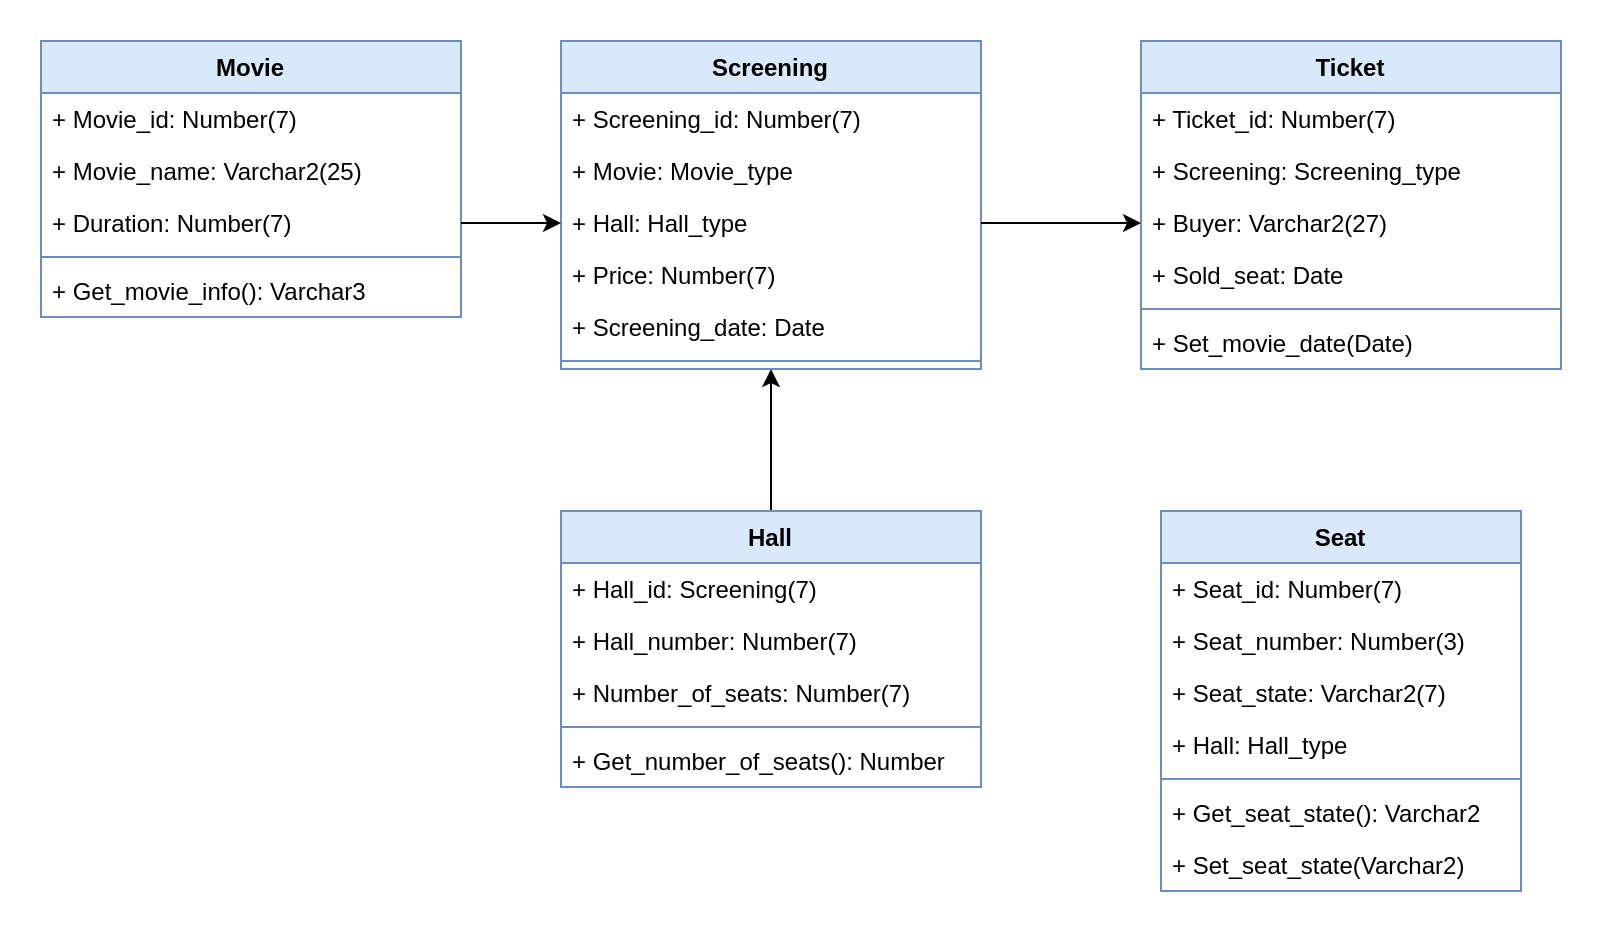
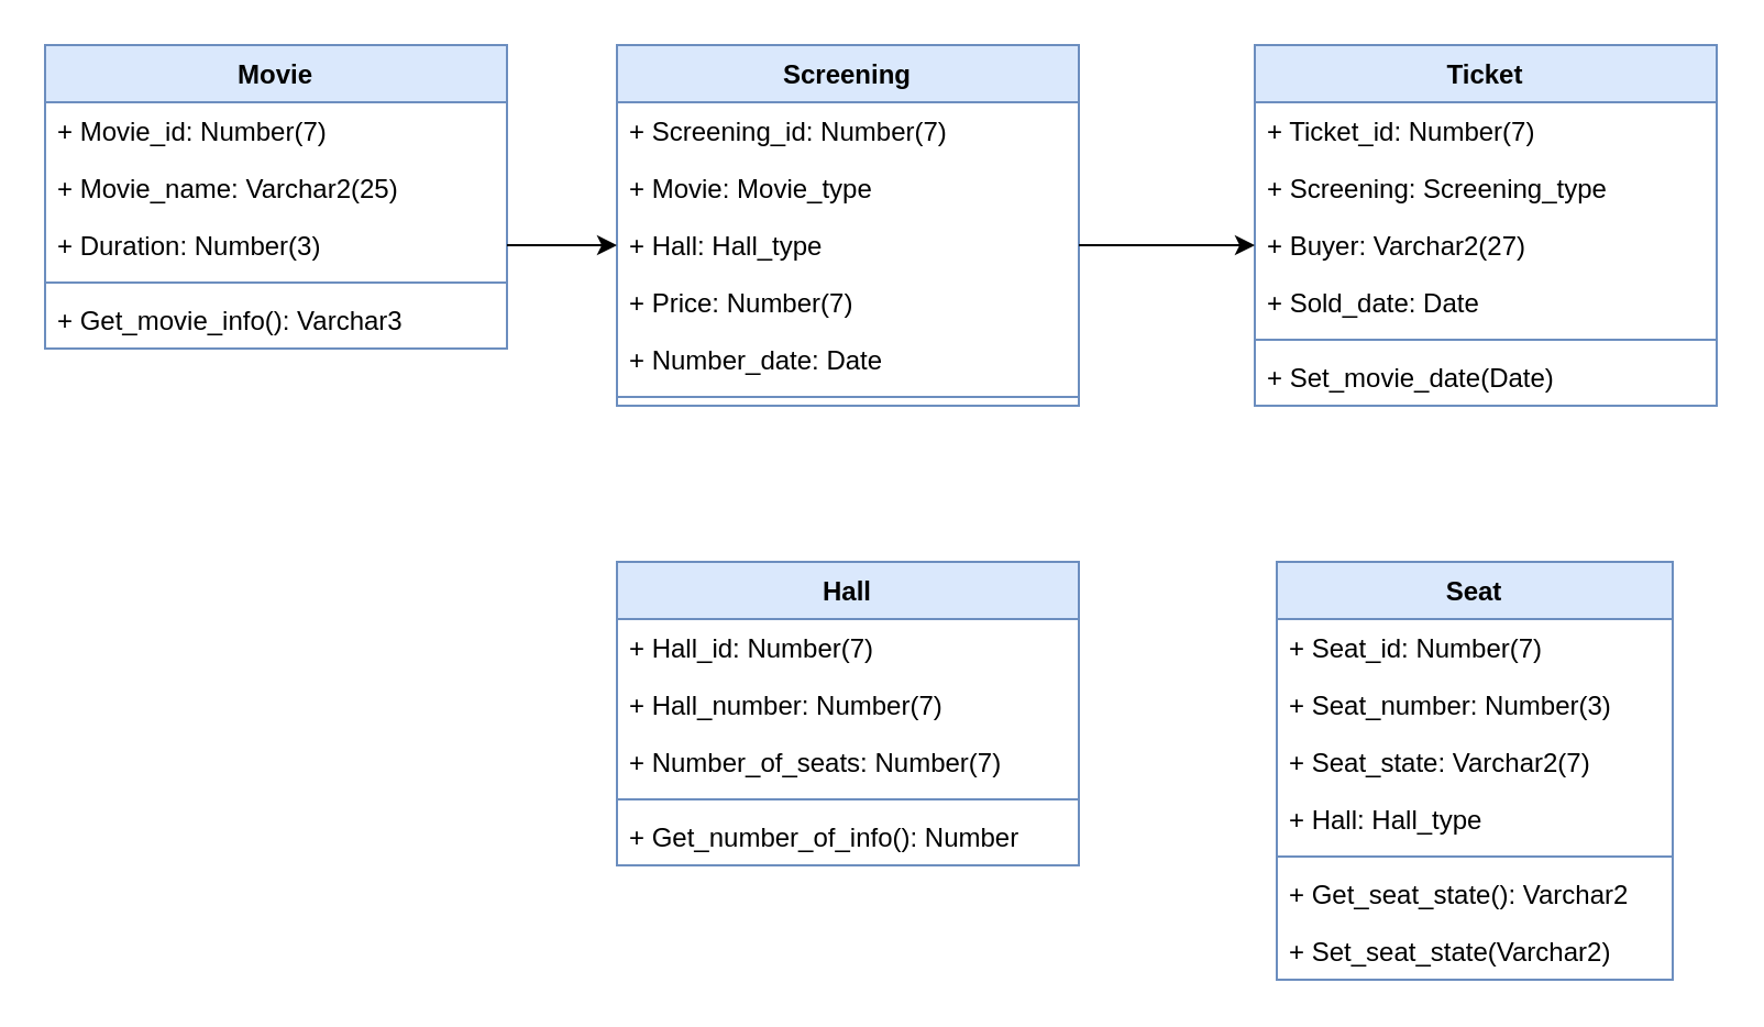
- <mxCell id="20" value="+ Duration: Number(7)" style="text;strokeColor=none;fillColor=none;align=left;verticalAlign=top;spacingLeft=4;spacingRight=4;overflow=hidden;rotatable=0;points=[[0,0.5],[1,0.5]];portConstraint=eastwest;" vertex="1" parent="17"><mxGeometry y="78" width="210" height="26" as="geometry" /></mxCell>
+ <mxCell id="20" value="+ Duration: Number(3)" style="text;strokeColor=none;fillColor=none;align=left;verticalAlign=top;spacingLeft=4;spacingRight=4;overflow=hidden;rotatable=0;points=[[0,0.5],[1,0.5]];portConstraint=eastwest;" vertex="1" parent="17"><mxGeometry y="78" width="210" height="26" as="geometry" /></mxCell>
- <mxCell id="34" value="+ Sold_seat: Date" style="text;strokeColor=none;fillColor=none;align=left;verticalAlign=top;spacingLeft=4;spacingRight=4;overflow=hidden;rotatable=0;points=[[0,0.5],[1,0.5]];portConstraint=eastwest;" vertex="1" parent="30"><mxGeometry y="104" width="210" height="26" as="geometry" /></mxCell>
+ <mxCell id="34" value="+ Sold_date: Date" style="text;strokeColor=none;fillColor=none;align=left;verticalAlign=top;spacingLeft=4;spacingRight=4;overflow=hidden;rotatable=0;points=[[0,0.5],[1,0.5]];portConstraint=eastwest;" vertex="1" parent="30"><mxGeometry y="104" width="210" height="26" as="geometry" /></mxCell>
- <mxCell id="28" value="+ Screening_date: Date" style="text;strokeColor=none;fillColor=none;align=left;verticalAlign=top;spacingLeft=4;spacingRight=4;overflow=hidden;rotatable=0;points=[[0,0.5],[1,0.5]];portConstraint=eastwest;" vertex="1" parent="23"><mxGeometry y="130" width="210" height="26" as="geometry" /></mxCell>
+ <mxCell id="28" value="+ Number_date: Date" style="text;strokeColor=none;fillColor=none;align=left;verticalAlign=top;spacingLeft=4;spacingRight=4;overflow=hidden;rotatable=0;points=[[0,0.5],[1,0.5]];portConstraint=eastwest;" vertex="1" parent="23"><mxGeometry y="130" width="210" height="26" as="geometry" /></mxCell>
- <mxCell id="10" value="" style="edgeStyle=orthogonalEdgeStyle;rounded=0;orthogonalLoop=1;jettySize=auto;html=1;entryX=0.5;entryY=1;entryDx=0;entryDy=0;" edge="1" parent="1" source="11" target="23"><mxGeometry relative="1" as="geometry" /></mxCell>
- <mxCell id="12" value="+ Hall_id: Screening(7)" style="text;strokeColor=none;fillColor=none;align=left;verticalAlign=top;spacingLeft=4;spacingRight=4;overflow=hidden;rotatable=0;points=[[0,0.5],[1,0.5]];portConstraint=eastwest;" vertex="1" parent="11"><mxGeometry y="26" width="210" height="26" as="geometry" /></mxCell>
+ <mxCell id="12" value="+ Hall_id: Number(7)" style="text;strokeColor=none;fillColor=none;align=left;verticalAlign=top;spacingLeft=4;spacingRight=4;overflow=hidden;rotatable=0;points=[[0,0.5],[1,0.5]];portConstraint=eastwest;" vertex="1" parent="11"><mxGeometry y="26" width="210" height="26" as="geometry" /></mxCell>
- <mxCell id="16" value="+ Get_number_of_seats(): Number" style="text;strokeColor=none;fillColor=none;align=left;verticalAlign=top;spacingLeft=4;spacingRight=4;overflow=hidden;rotatable=0;points=[[0,0.5],[1,0.5]];portConstraint=eastwest;" vertex="1" parent="11"><mxGeometry y="112" width="210" height="26" as="geometry" /></mxCell>
+ <mxCell id="16" value="+ Get_number_of_info(): Number" style="text;strokeColor=none;fillColor=none;align=left;verticalAlign=top;spacingLeft=4;spacingRight=4;overflow=hidden;rotatable=0;points=[[0,0.5],[1,0.5]];portConstraint=eastwest;" vertex="1" parent="11"><mxGeometry y="112" width="210" height="26" as="geometry" /></mxCell>
